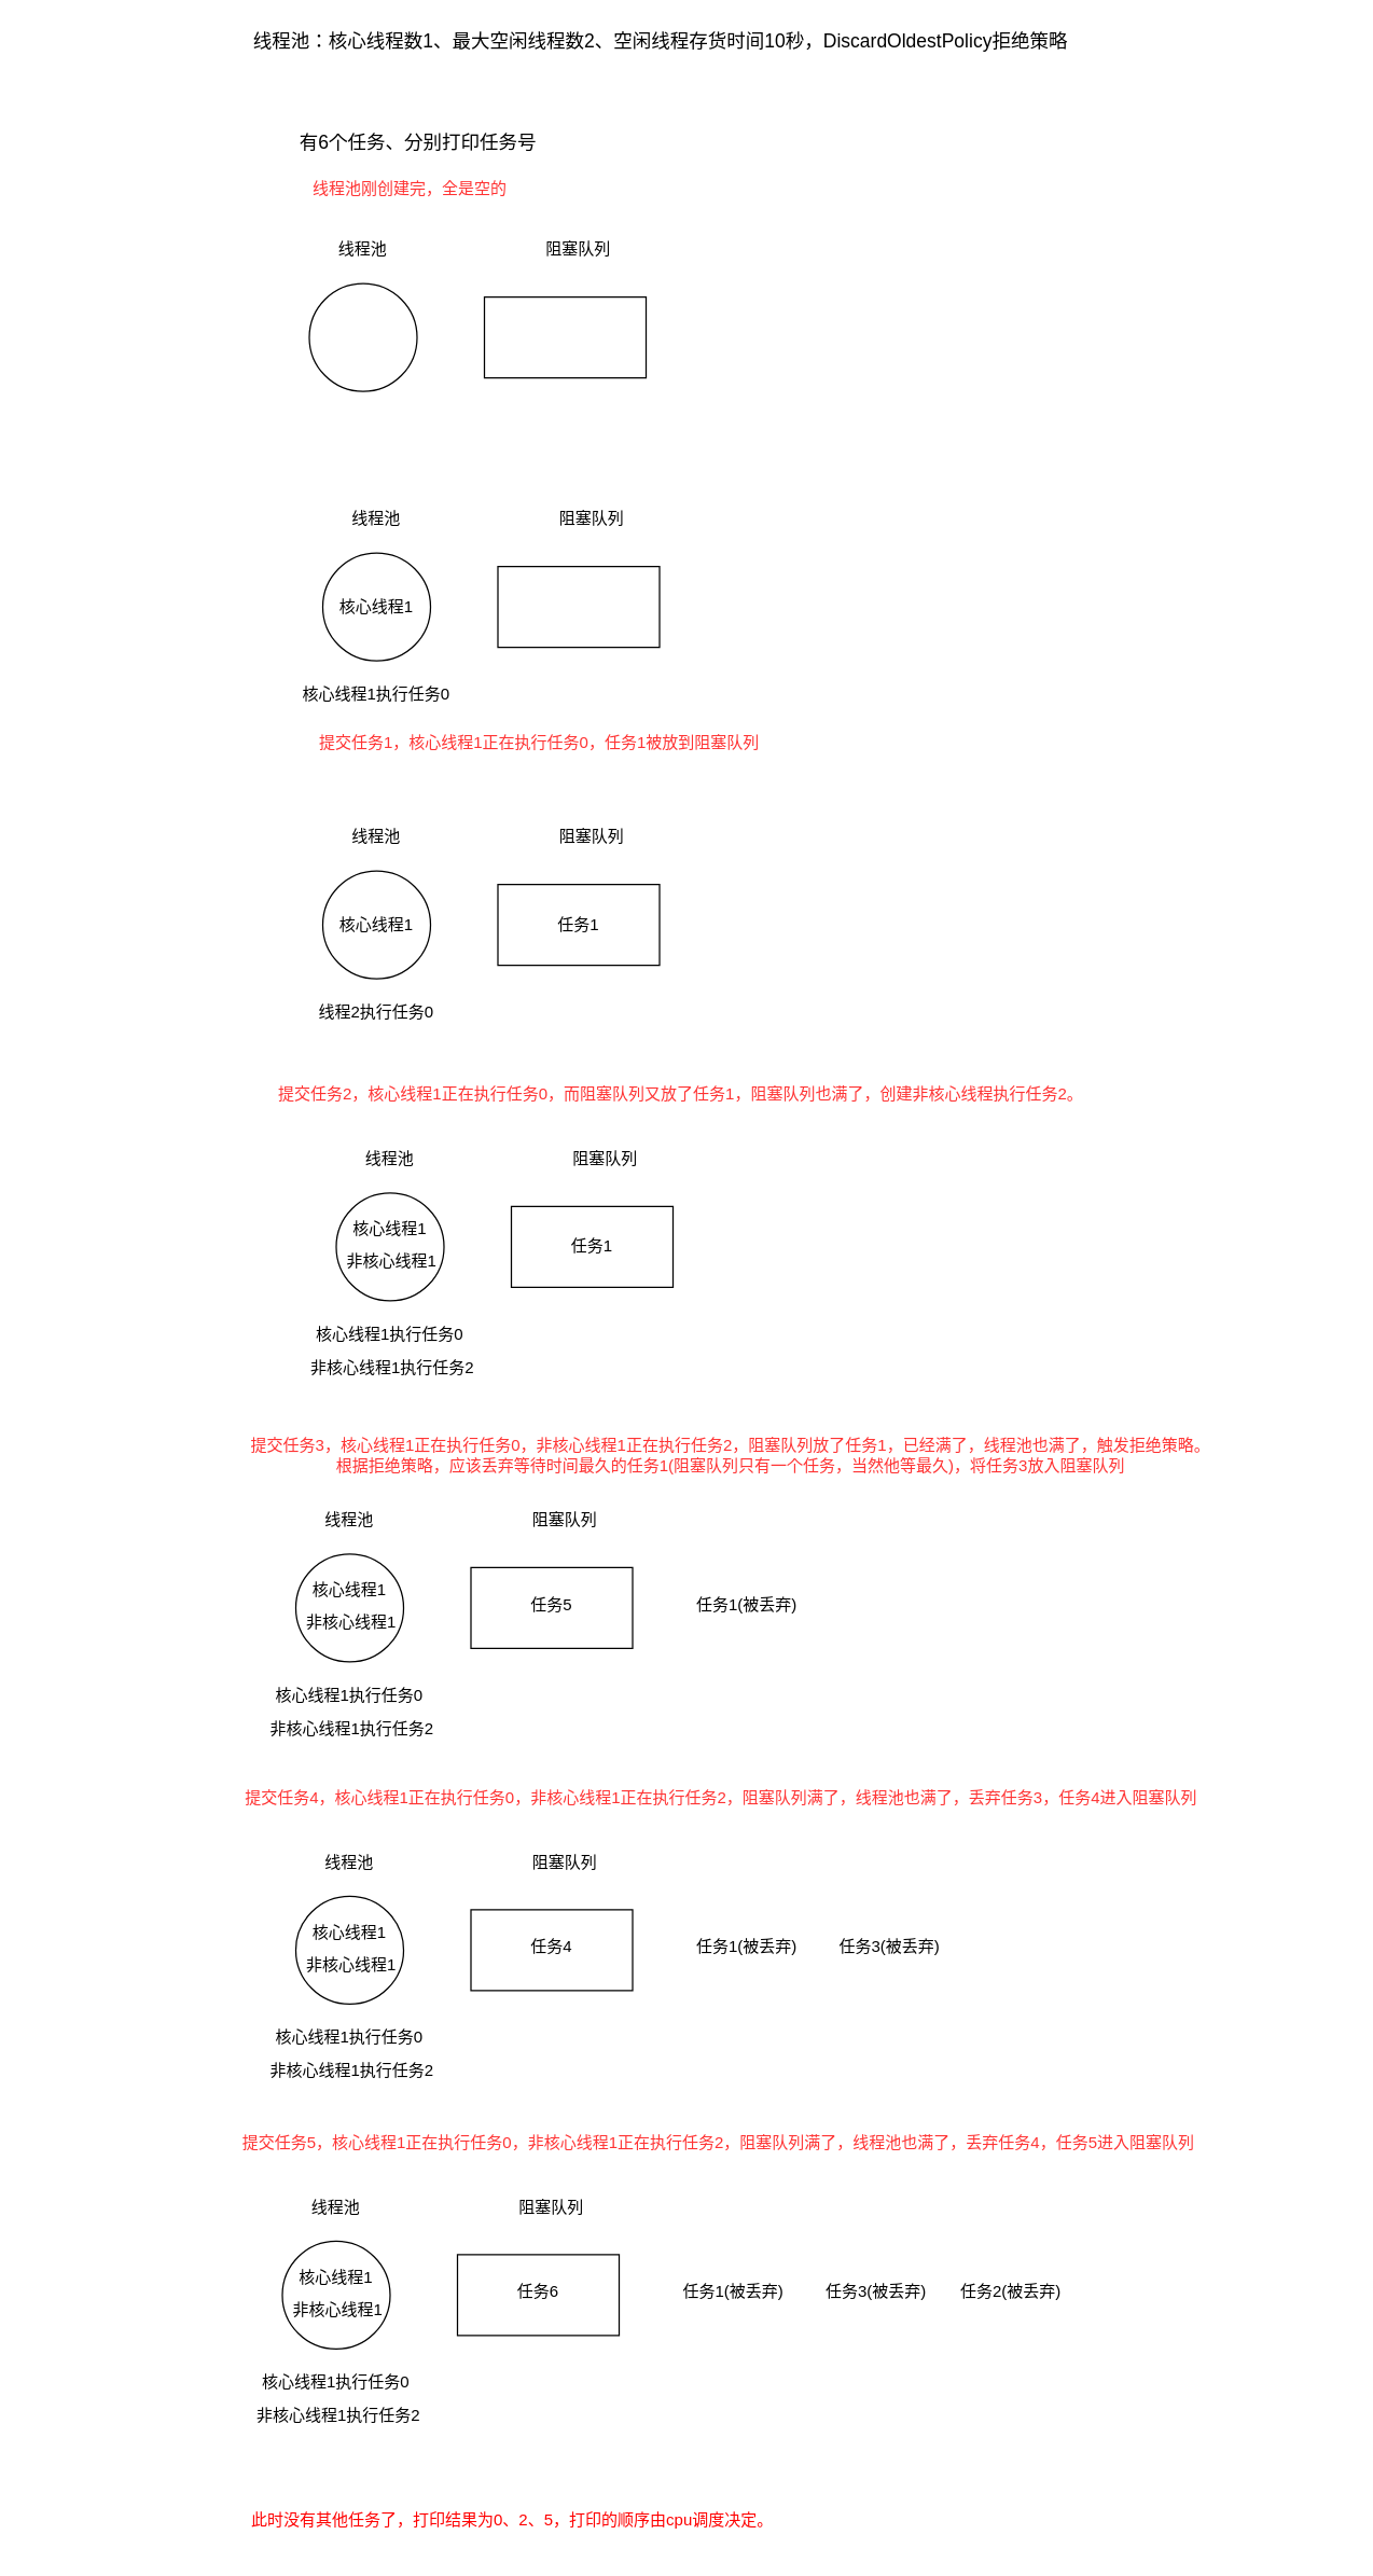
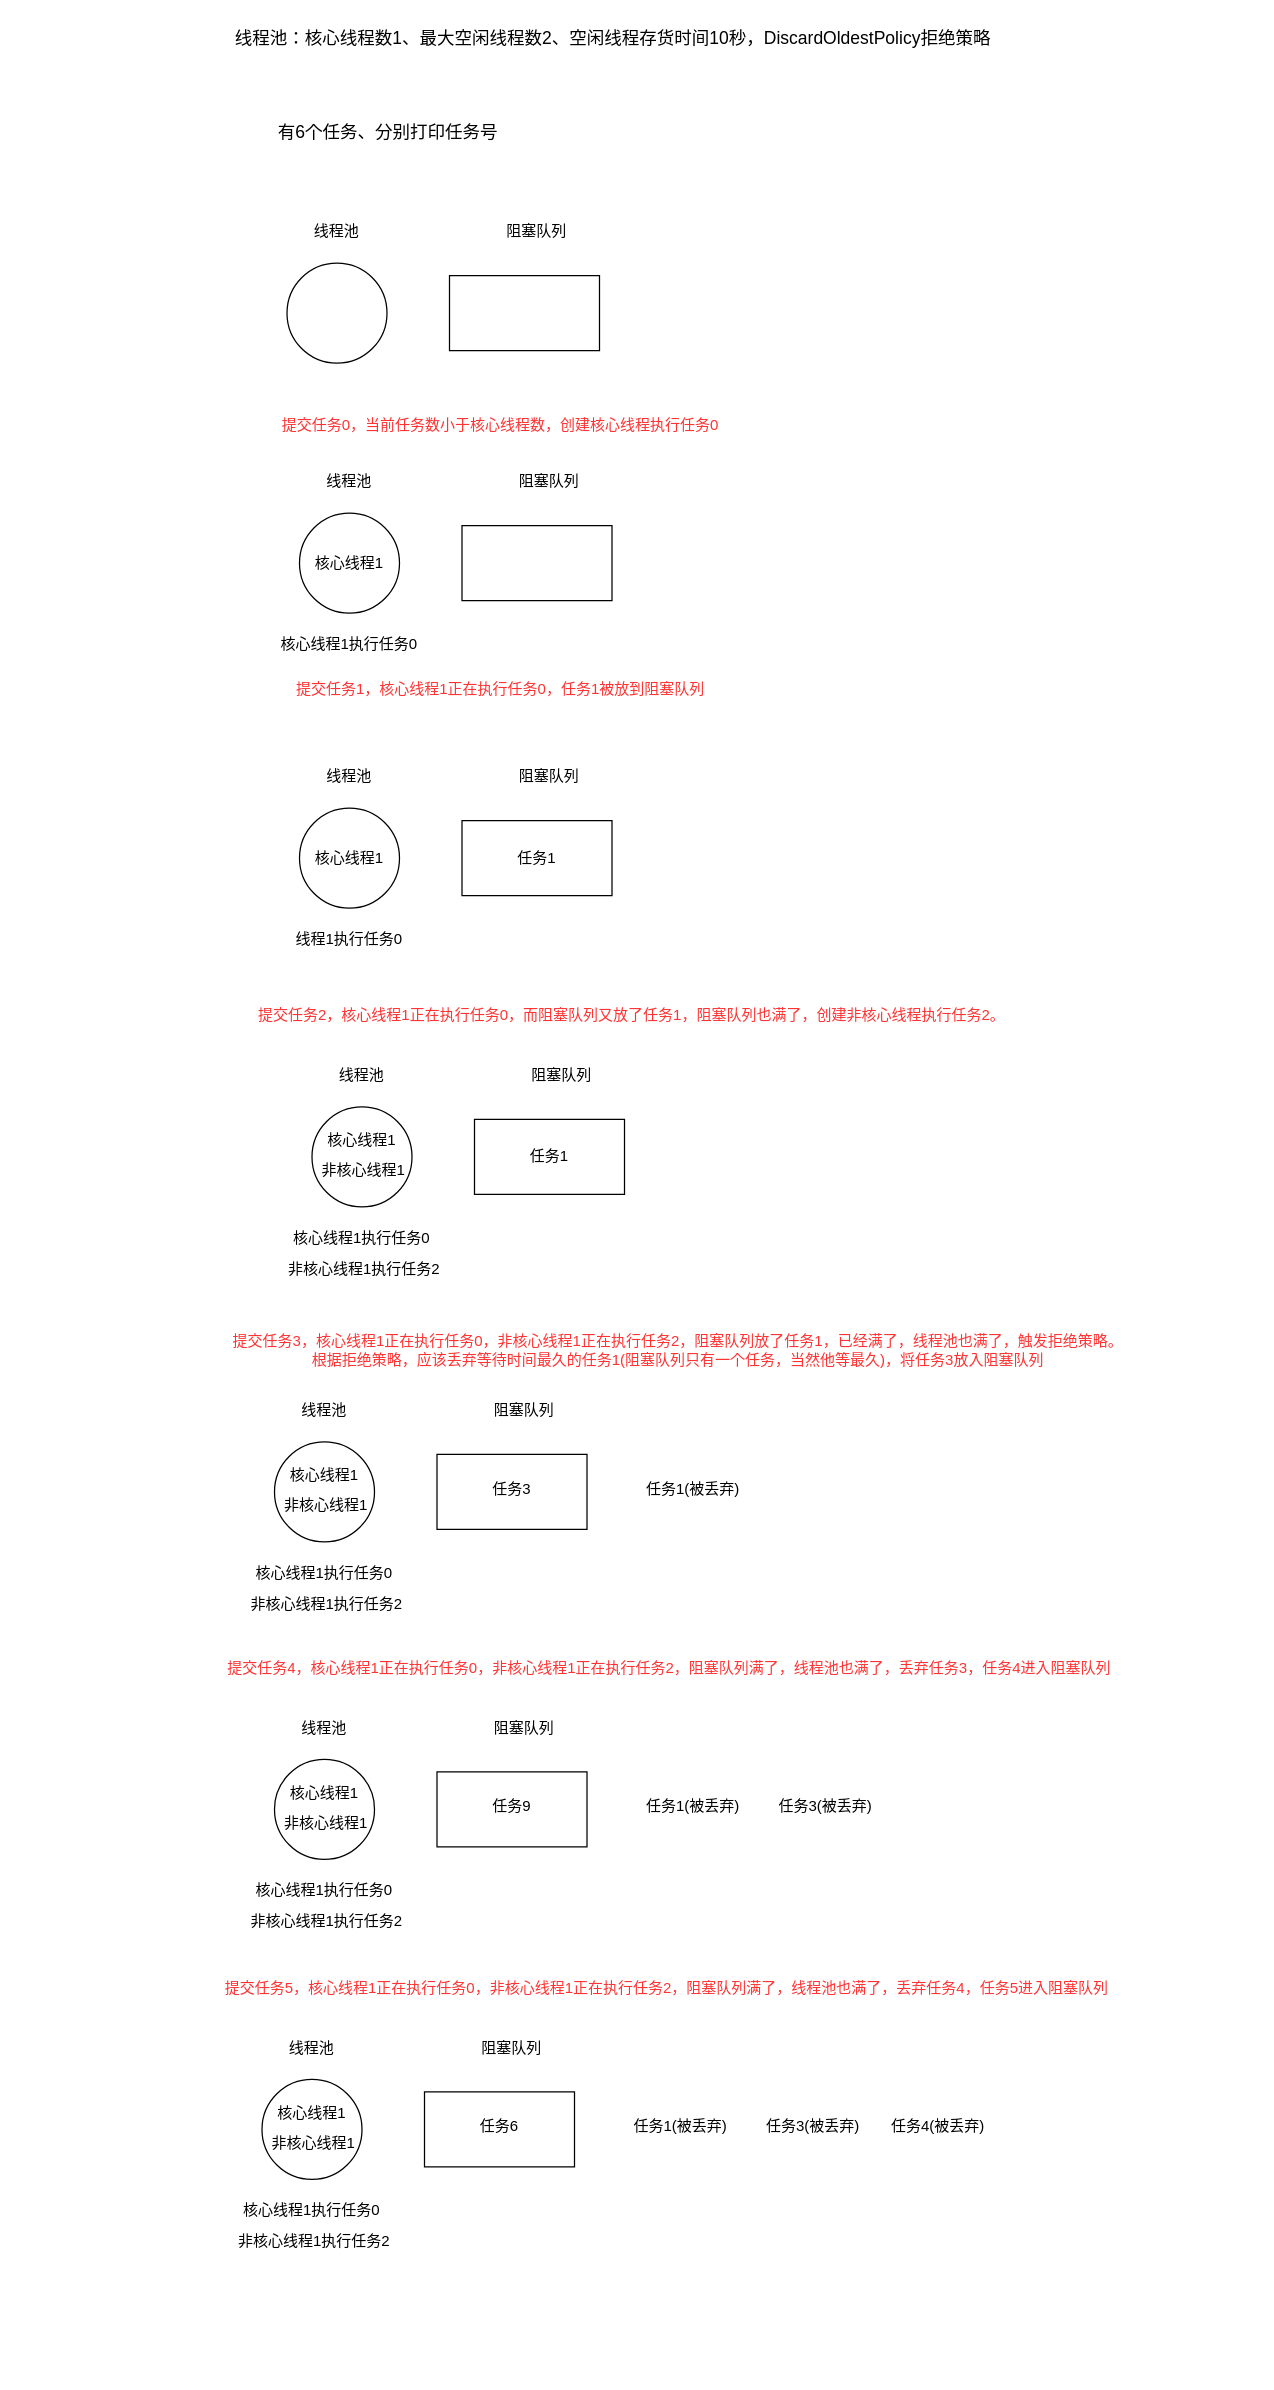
- <mxCell id="8" value="线程池刚创建完，全是空的" style="text;html=1;strokeColor=none;fillColor=none;align=center;verticalAlign=middle;whiteSpace=wrap;rounded=0;fontColor=#FF3333;" vertex="1" parent="1"><mxGeometry x="229" y="130" width="150" height="20" as="geometry" /></mxCell>
+ <mxCell id="13" value="提交任务0，当前任务数小于核心线程数，创建核心线程执行任务0" style="text;html=1;strokeColor=none;fillColor=none;align=center;verticalAlign=middle;whiteSpace=wrap;rounded=0;fontColor=#FF3333;" vertex="1" parent="1"><mxGeometry y="330" width="460" height="20" as="geometry" x="170" /></mxCell>
- <mxCell id="22" value="线程2执行任务0" style="text;html=1;strokeColor=none;fillColor=none;align=center;verticalAlign=middle;whiteSpace=wrap;rounded=0;" vertex="1" parent="1"><mxGeometry x="219" y="736" width="120" height="30" as="geometry" /></mxCell>
+ <mxCell id="22" value="线程1执行任务0" style="text;html=1;strokeColor=none;fillColor=none;align=center;verticalAlign=middle;whiteSpace=wrap;rounded=0;" vertex="1" parent="1"><mxGeometry x="219" y="736" width="120" height="30" as="geometry" /></mxCell>
- <mxCell id="44" value="任务5" style="text;html=1;strokeColor=none;fillColor=none;align=center;verticalAlign=middle;whiteSpace=wrap;rounded=0;" vertex="1" parent="1"><mxGeometry x="359" y="1178" width="100" height="25" as="geometry" /></mxCell>
+ <mxCell id="44" value="任务3" style="text;html=1;strokeColor=none;fillColor=none;align=center;verticalAlign=middle;whiteSpace=wrap;rounded=0;" vertex="1" parent="1"><mxGeometry x="359" y="1178" width="100" height="25" as="geometry" /></mxCell>
- <mxCell id="55" value="任务4" style="text;html=1;strokeColor=none;fillColor=none;align=center;verticalAlign=middle;whiteSpace=wrap;rounded=0;" vertex="1" parent="1"><mxGeometry x="359" y="1432" width="100" height="25" as="geometry" /></mxCell>
+ <mxCell id="55" value="任务9" style="text;html=1;strokeColor=none;fillColor=none;align=center;verticalAlign=middle;whiteSpace=wrap;rounded=0;" vertex="1" parent="1"><mxGeometry x="359" y="1432" width="100" height="25" as="geometry" /></mxCell>
- <mxCell id="69" value="任务2(被丢弃)" style="text;html=1;strokeColor=none;fillColor=none;align=center;verticalAlign=middle;whiteSpace=wrap;rounded=0;" vertex="1" parent="1"><mxGeometry x="700" y="1688.5" width="100" height="25" as="geometry" /></mxCell>
+ <mxCell id="69" value="任务4(被丢弃)" style="text;html=1;strokeColor=none;fillColor=none;align=center;verticalAlign=middle;whiteSpace=wrap;rounded=0;" vertex="1" parent="1"><mxGeometry x="700" y="1688.5" width="100" height="25" as="geometry" /></mxCell>
- <mxCell id="70" value="此时没有其他任务了，打印结果为0、2、5，打印的顺序由cpu调度决定。" style="text;html=1;strokeColor=none;fillColor=none;align=center;verticalAlign=middle;whiteSpace=wrap;rounded=0;fontColor=#FF0000;" vertex="1" parent="1"><mxGeometry x="20" y="1850" width="720" height="40" as="geometry" /></mxCell>
